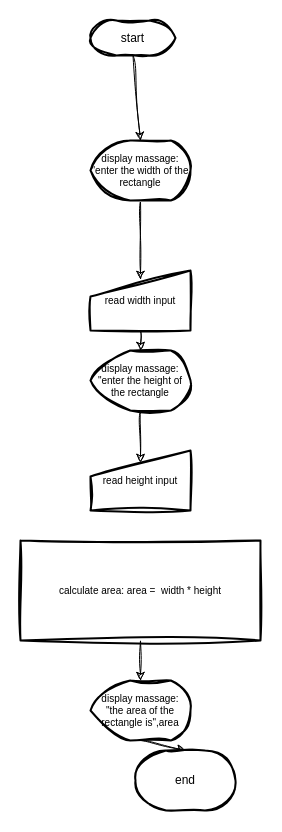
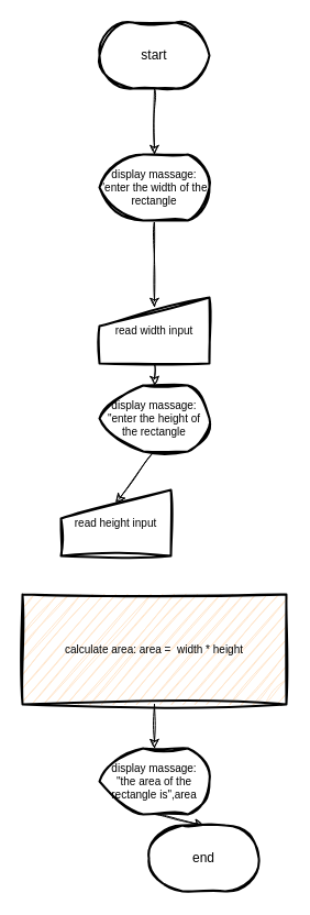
- <mxCell id="3" value="start" style="strokeWidth=2;html=1;shape=mxgraph.flowchart.terminator;whiteSpace=wrap;rounded=0;sketch=1;curveFitting=1;jiggle=2;" vertex="1" parent="1"><mxGeometry x="90" y="20" width="85" height="35" as="geometry" /></mxCell>
+ <mxCell id="3" value="start" style="strokeWidth=2;html=1;shape=mxgraph.flowchart.terminator;whiteSpace=wrap;rounded=0;sketch=1;curveFitting=1;jiggle=2;" vertex="1" parent="1"><mxGeometry x="90" y="20" width="100" height="60" as="geometry" /></mxCell>
- <mxCell id="10" value="read height input" style="html=1;strokeWidth=2;shape=manualInput;whiteSpace=wrap;rounded=0;size=26;arcSize=11;fontSize=10;sketch=1;curveFitting=1;jiggle=2;" vertex="1" parent="1"><mxGeometry x="90" y="450" width="100" height="60" as="geometry" /></mxCell>
+ <mxCell id="10" value="read height input" style="html=1;strokeWidth=2;shape=manualInput;whiteSpace=wrap;rounded=0;size=26;arcSize=11;fontSize=10;sketch=1;curveFitting=1;jiggle=2;" vertex="1" parent="1"><mxGeometry x="55" y="445" width="100" height="60" as="geometry" /></mxCell>
- <mxCell id="12" value="calculate area: area =&amp;nbsp; width * height" style="rounded=0;whiteSpace=wrap;html=1;absoluteArcSize=1;arcSize=14;strokeWidth=2;fontSize=10;sketch=1;curveFitting=1;jiggle=2;" vertex="1" parent="1"><mxGeometry x="20" y="540" width="240" height="100" as="geometry" /></mxCell>
+ <mxCell id="12" value="calculate area: area =&amp;nbsp; width * height" style="rounded=0;whiteSpace=wrap;html=1;absoluteArcSize=1;arcSize=14;strokeWidth=2;fontSize=10;sketch=1;curveFitting=1;jiggle=2;fillColor=#ffe6cc;" vertex="1" parent="1"><mxGeometry x="20" y="540" width="240" height="100" as="geometry" /></mxCell>
